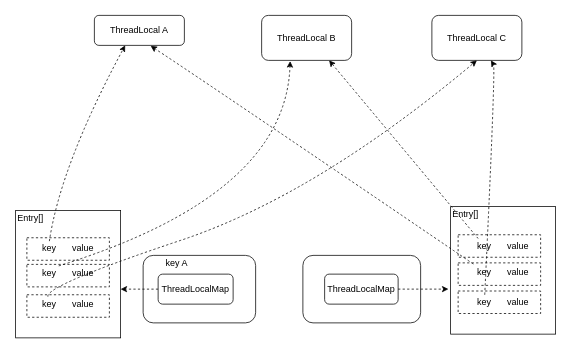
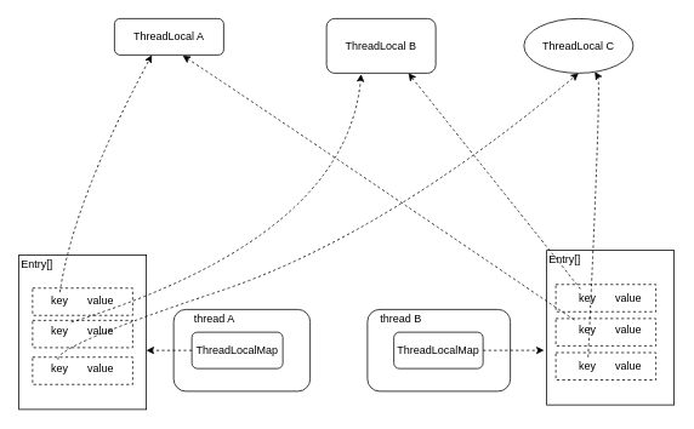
- <mxCell id="18" value="ThreadLocal B" style="rounded=1;whiteSpace=wrap;html=1;" parent="1" vertex="1"><mxGeometry x="348" y="20" width="120" height="60" as="geometry" /></mxCell>
+ <mxCell id="18" value="ThreadLocal B" style="rounded=1;whiteSpace=wrap;html=1;" parent="1" vertex="1"><mxGeometry x="358" y="20" width="120" height="60" as="geometry" /></mxCell>
- <mxCell id="34" value="ThreadLocal C" style="rounded=1;whiteSpace=wrap;html=1;" parent="1" vertex="1"><mxGeometry x="575" y="20" width="120" height="60" as="geometry" /></mxCell>
+ <mxCell id="34" value="ThreadLocal C" style="ellipse;whiteSpace=wrap;html=1;" parent="1" vertex="1"><mxGeometry x="575" y="20" width="120" height="60" as="geometry" /></mxCell>
- <mxCell id="12" value="key A" style="text;html=1;strokeColor=none;fillColor=none;align=center;verticalAlign=middle;whiteSpace=wrap;rounded=0;" parent="1" vertex="1"><mxGeometry x="200" y="340" width="70" height="20" as="geometry" /></mxCell>
+ <mxCell id="12" value="thread A" style="text;html=1;strokeColor=none;fillColor=none;align=center;verticalAlign=middle;whiteSpace=wrap;rounded=0;" parent="1" vertex="1"><mxGeometry x="200" y="340" width="70" height="20" as="geometry" /></mxCell>
+ <mxCell id="13" value="thread B" style="text;html=1;strokeColor=none;fillColor=none;align=center;verticalAlign=middle;whiteSpace=wrap;rounded=0;" parent="1" vertex="1"><mxGeometry x="410" y="340" width="60" height="20" as="geometry" /></mxCell>
